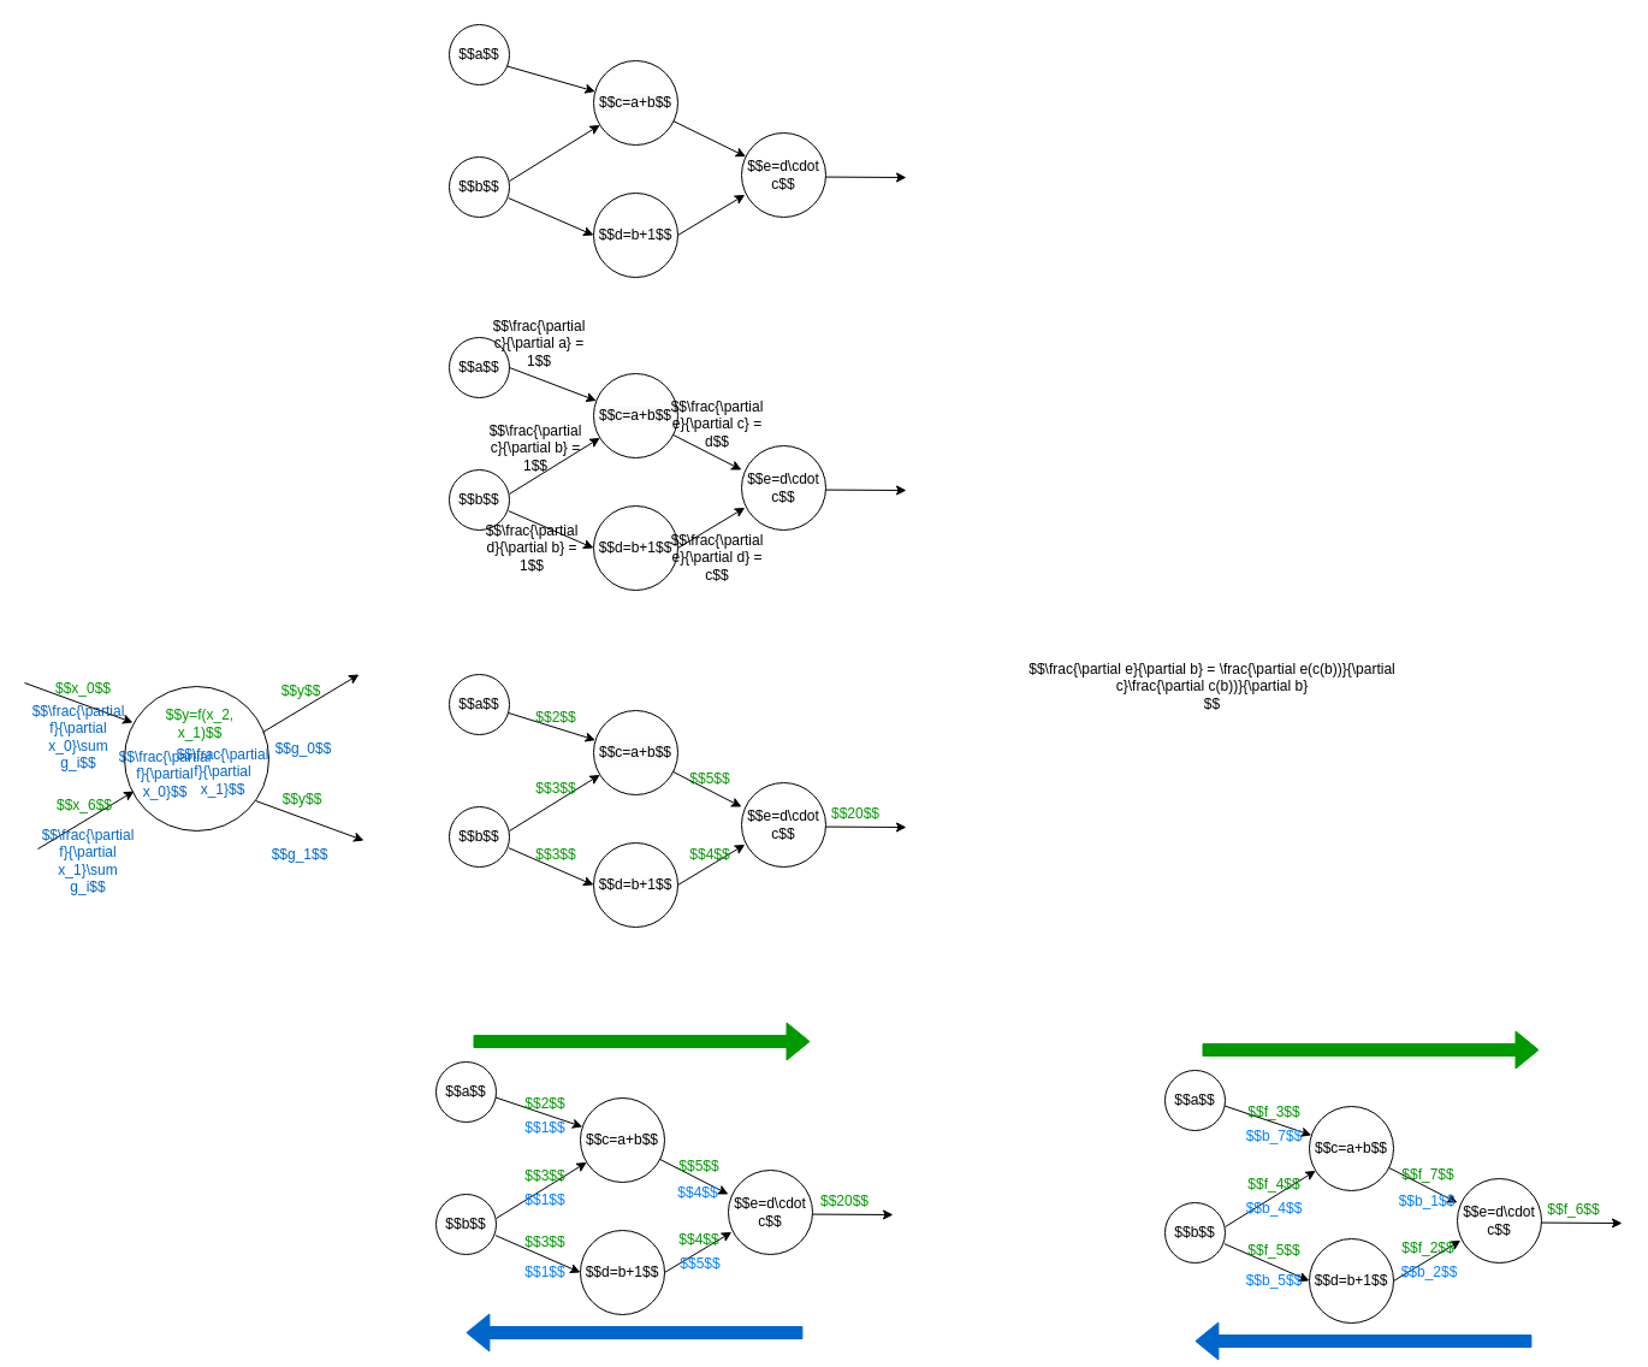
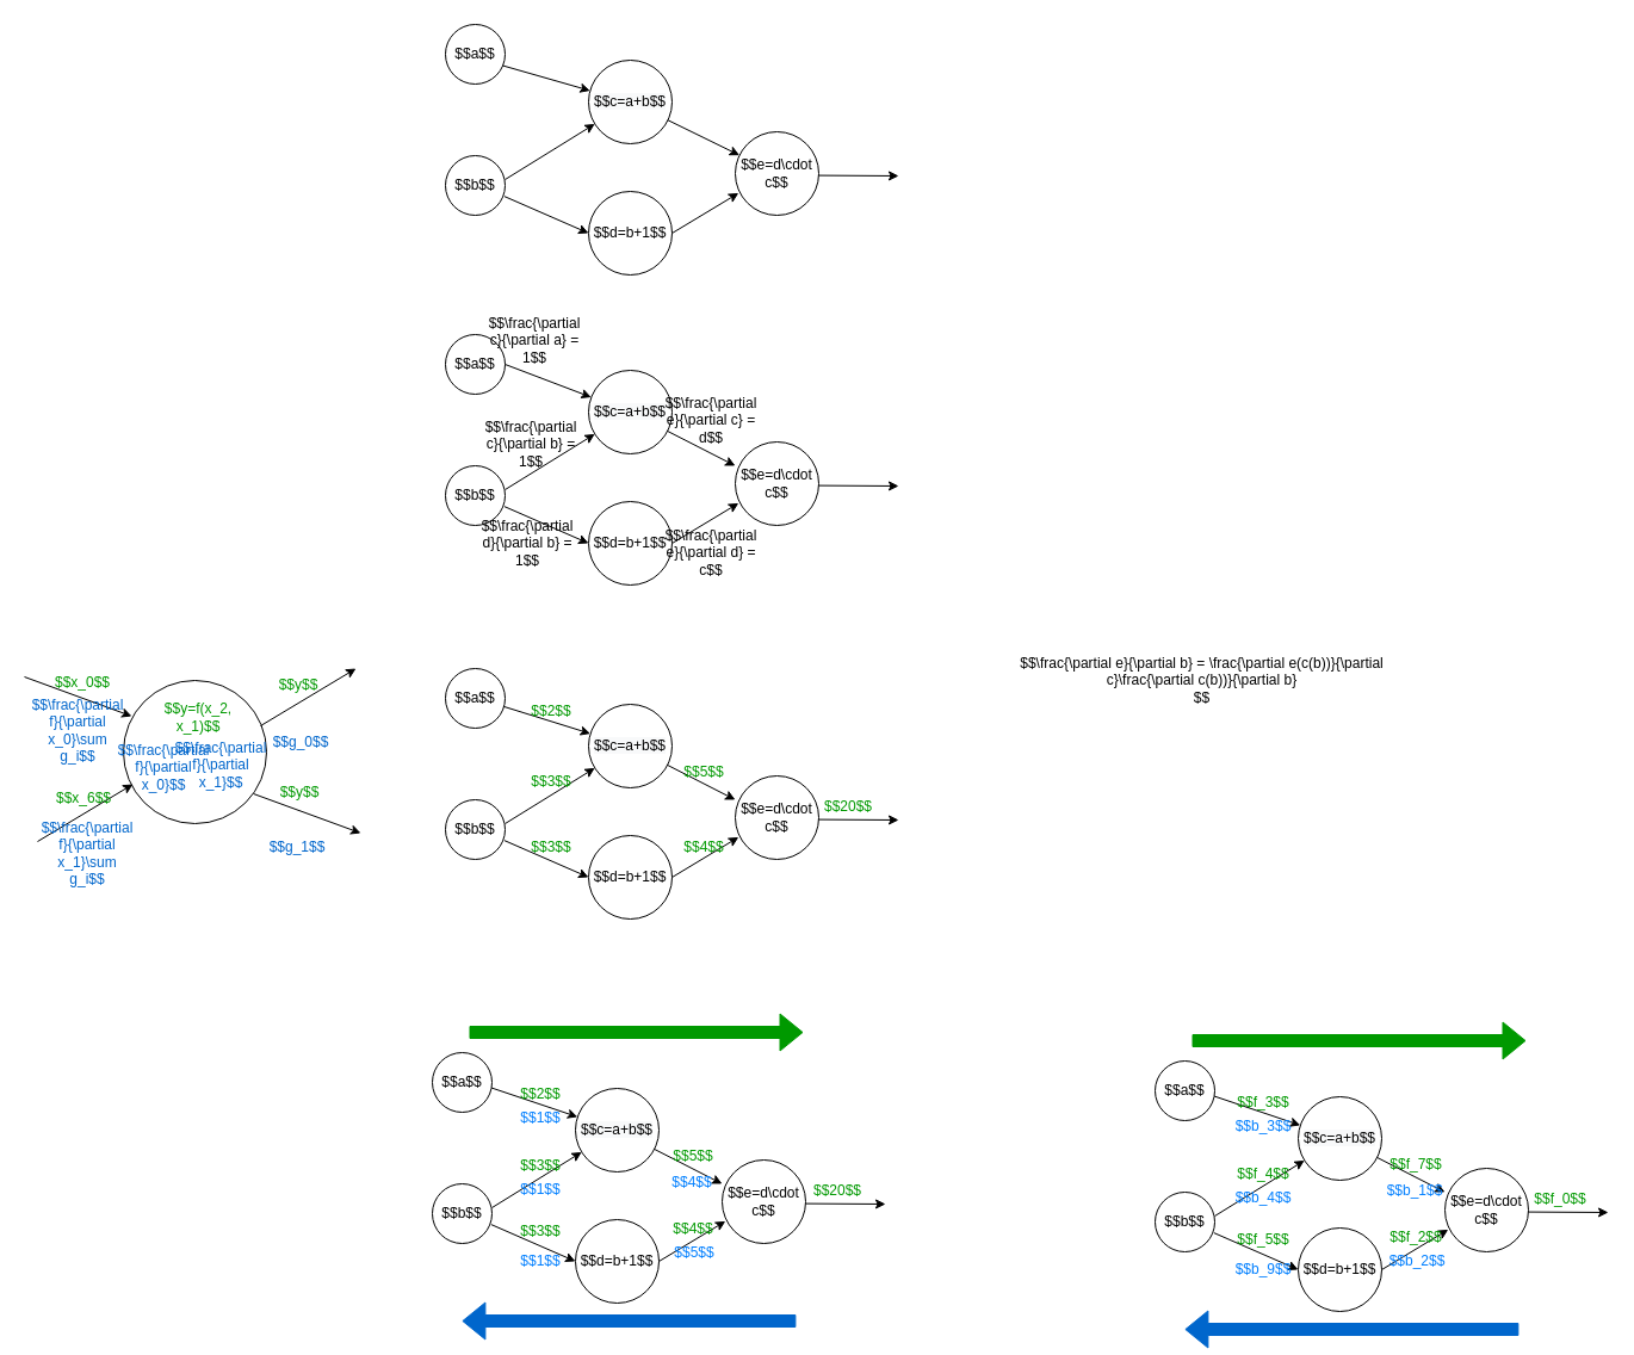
- <mxCell id="106" value="$$b_7$$" style="text;html=1;fillColor=none;align=center;verticalAlign=middle;whiteSpace=wrap;rounded=0;fontColor=#007FFF;" vertex="1" parent="1"><mxGeometry x="1039" y="934" width="40" height="20" as="geometry" /></mxCell>
+ <mxCell id="106" value="$$b_3$$" style="text;html=1;fillColor=none;align=center;verticalAlign=middle;whiteSpace=wrap;rounded=0;fontColor=#007FFF;" vertex="1" parent="1"><mxGeometry x="1039" y="934" width="40" height="20" as="geometry" /></mxCell>
- <mxCell id="101" value="$$f_6$$" style="text;html=1;fillColor=none;align=center;verticalAlign=middle;whiteSpace=wrap;rounded=0;fontColor=#009900;" vertex="1" parent="1"><mxGeometry x="1288" y="995" width="40" height="20" as="geometry" /></mxCell>
+ <mxCell id="101" value="$$f_0$$" style="text;html=1;fillColor=none;align=center;verticalAlign=middle;whiteSpace=wrap;rounded=0;fontColor=#009900;" vertex="1" parent="1"><mxGeometry x="1288" y="995" width="40" height="20" as="geometry" /></mxCell>
- <mxCell id="108" value="$$b_5$$" style="text;html=1;fillColor=none;align=center;verticalAlign=middle;whiteSpace=wrap;rounded=0;fontColor=#007FFF;" vertex="1" parent="1"><mxGeometry x="1039" y="1054" width="40" height="20" as="geometry" /></mxCell>
+ <mxCell id="108" value="$$b_9$$" style="text;html=1;fillColor=none;align=center;verticalAlign=middle;whiteSpace=wrap;rounded=0;fontColor=#007FFF;" vertex="1" parent="1"><mxGeometry x="1039" y="1054" width="40" height="20" as="geometry" /></mxCell>
